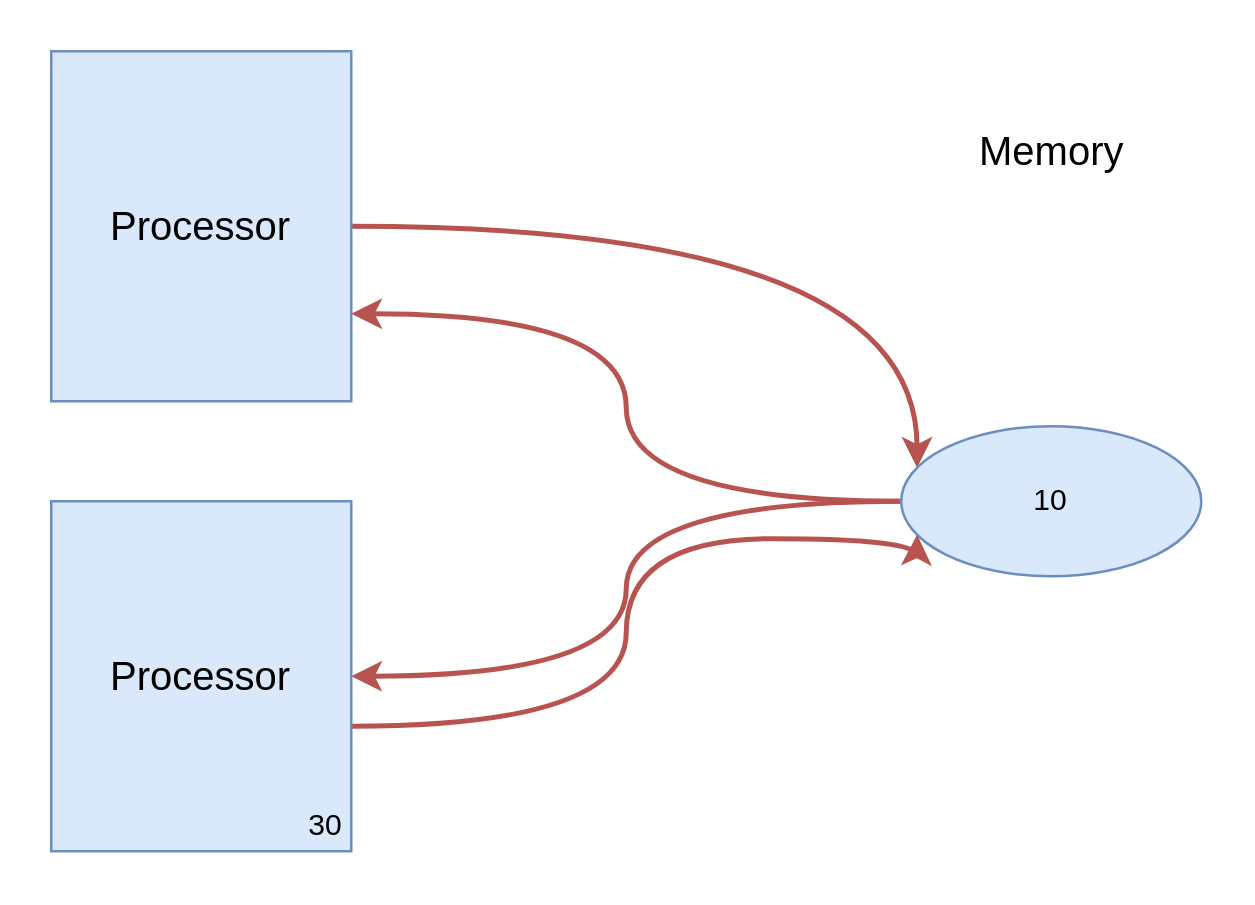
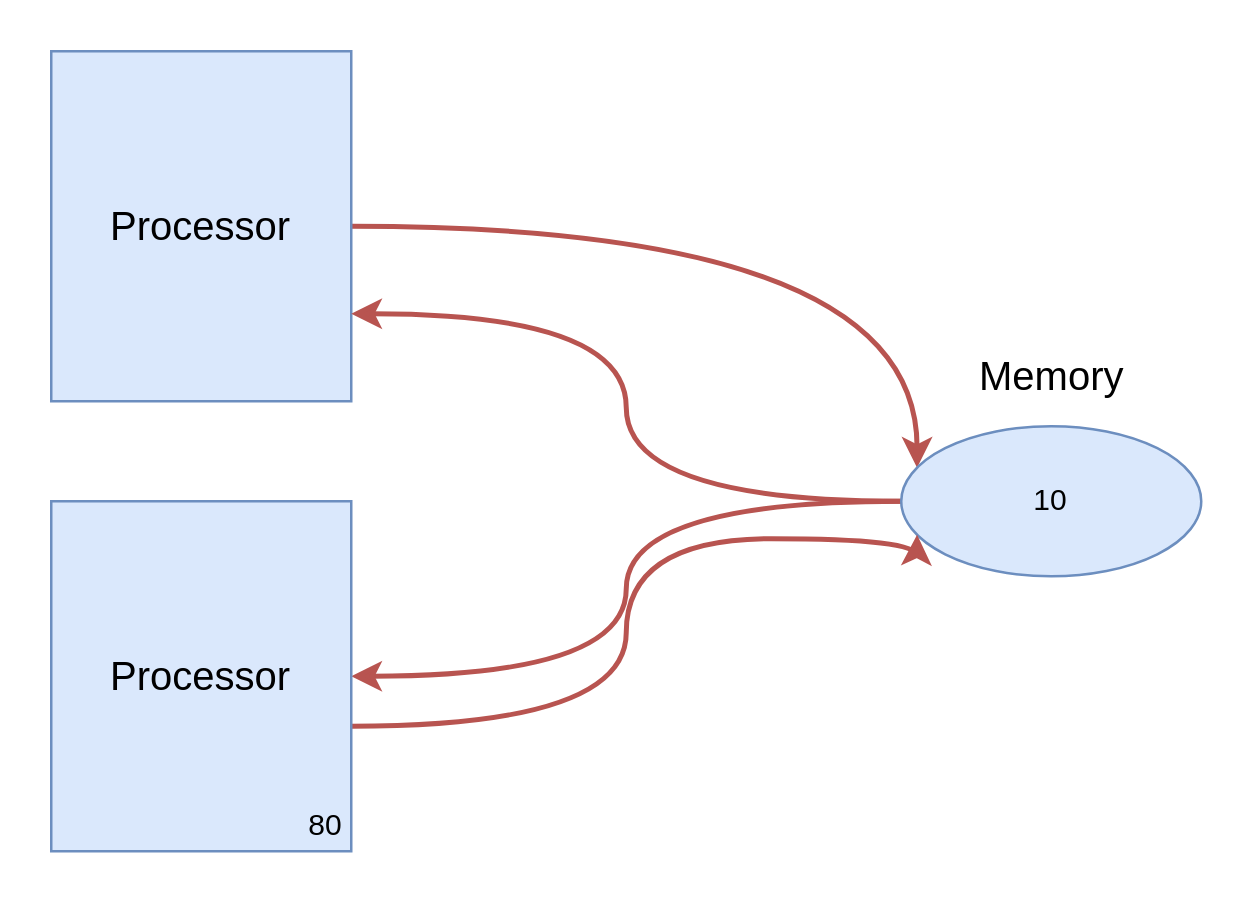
- <mxCell id="7" value="&lt;font style=&quot;font-size: 16px&quot;&gt;Memory&lt;/font&gt;" style="text;html=1;align=center;verticalAlign=middle;resizable=0;points=[];autosize=1;" vertex="1" parent="1"><mxGeometry x="385" y="50" width="70" height="20" as="geometry" /></mxCell>
+ <mxCell id="7" value="&lt;font style=&quot;font-size: 16px&quot;&gt;Memory&lt;/font&gt;" style="text;html=1;align=center;verticalAlign=middle;resizable=0;points=[];autosize=1;" vertex="1" parent="1"><mxGeometry x="385" y="140" width="70" height="20" as="geometry" /></mxCell>
- <mxCell id="10" value="30" style="text;html=1;strokeColor=none;fillColor=none;align=center;verticalAlign=middle;whiteSpace=wrap;rounded=0;" vertex="1" parent="1"><mxGeometry x="110" y="320" width="40" height="20" as="geometry" /></mxCell>
+ <mxCell id="10" value="80" style="text;html=1;strokeColor=none;fillColor=none;align=center;verticalAlign=middle;whiteSpace=wrap;rounded=0;" vertex="1" parent="1"><mxGeometry x="110" y="320" width="40" height="20" as="geometry" /></mxCell>
